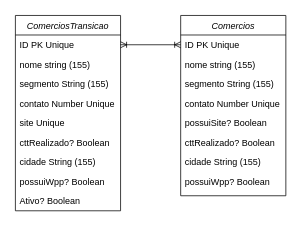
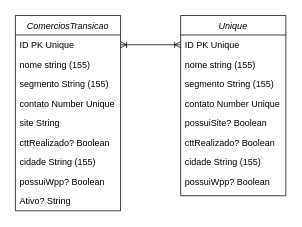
- <mxCell id="2" value="Comercios" style="swimlane;fontStyle=2;align=center;verticalAlign=top;childLayout=stackLayout;horizontal=1;startSize=26;horizontalStack=0;resizeParent=1;resizeLast=0;collapsible=1;marginBottom=0;rounded=0;shadow=0;strokeWidth=1;" parent="1" vertex="1"><mxGeometry x="240" y="20" width="140" height="240" as="geometry"><mxRectangle x="230" y="140" width="160" height="26" as="alternateBounds" /></mxGeometry></mxCell>
+ <mxCell id="2" value="Unique" style="swimlane;fontStyle=2;align=center;verticalAlign=top;childLayout=stackLayout;horizontal=1;startSize=26;horizontalStack=0;resizeParent=1;resizeLast=0;collapsible=1;marginBottom=0;rounded=0;shadow=0;strokeWidth=1;" parent="1" vertex="1"><mxGeometry x="240" y="20" width="140" height="240" as="geometry"><mxRectangle x="230" y="140" width="160" height="26" as="alternateBounds" /></mxGeometry></mxCell>
- <mxCell id="16" value="site Unique" style="text;align=left;verticalAlign=top;spacingLeft=4;spacingRight=4;overflow=hidden;rotatable=0;points=[[0,0.5],[1,0.5]];portConstraint=eastwest;" parent="11" vertex="1"><mxGeometry y="130" width="140" height="26" as="geometry" /></mxCell>
+ <mxCell id="16" value="site String" style="text;align=left;verticalAlign=top;spacingLeft=4;spacingRight=4;overflow=hidden;rotatable=0;points=[[0,0.5],[1,0.5]];portConstraint=eastwest;" parent="11" vertex="1"><mxGeometry y="130" width="140" height="26" as="geometry" /></mxCell>
- <mxCell id="20" value="Ativo? Boolean" style="text;align=left;verticalAlign=top;spacingLeft=4;spacingRight=4;overflow=hidden;rotatable=0;points=[[0,0.5],[1,0.5]];portConstraint=eastwest;" parent="11" vertex="1"><mxGeometry y="234" width="140" height="26" as="geometry" /></mxCell>
+ <mxCell id="20" value="Ativo? String" style="text;align=left;verticalAlign=top;spacingLeft=4;spacingRight=4;overflow=hidden;rotatable=0;points=[[0,0.5],[1,0.5]];portConstraint=eastwest;" parent="11" vertex="1"><mxGeometry y="234" width="140" height="26" as="geometry" /></mxCell>
